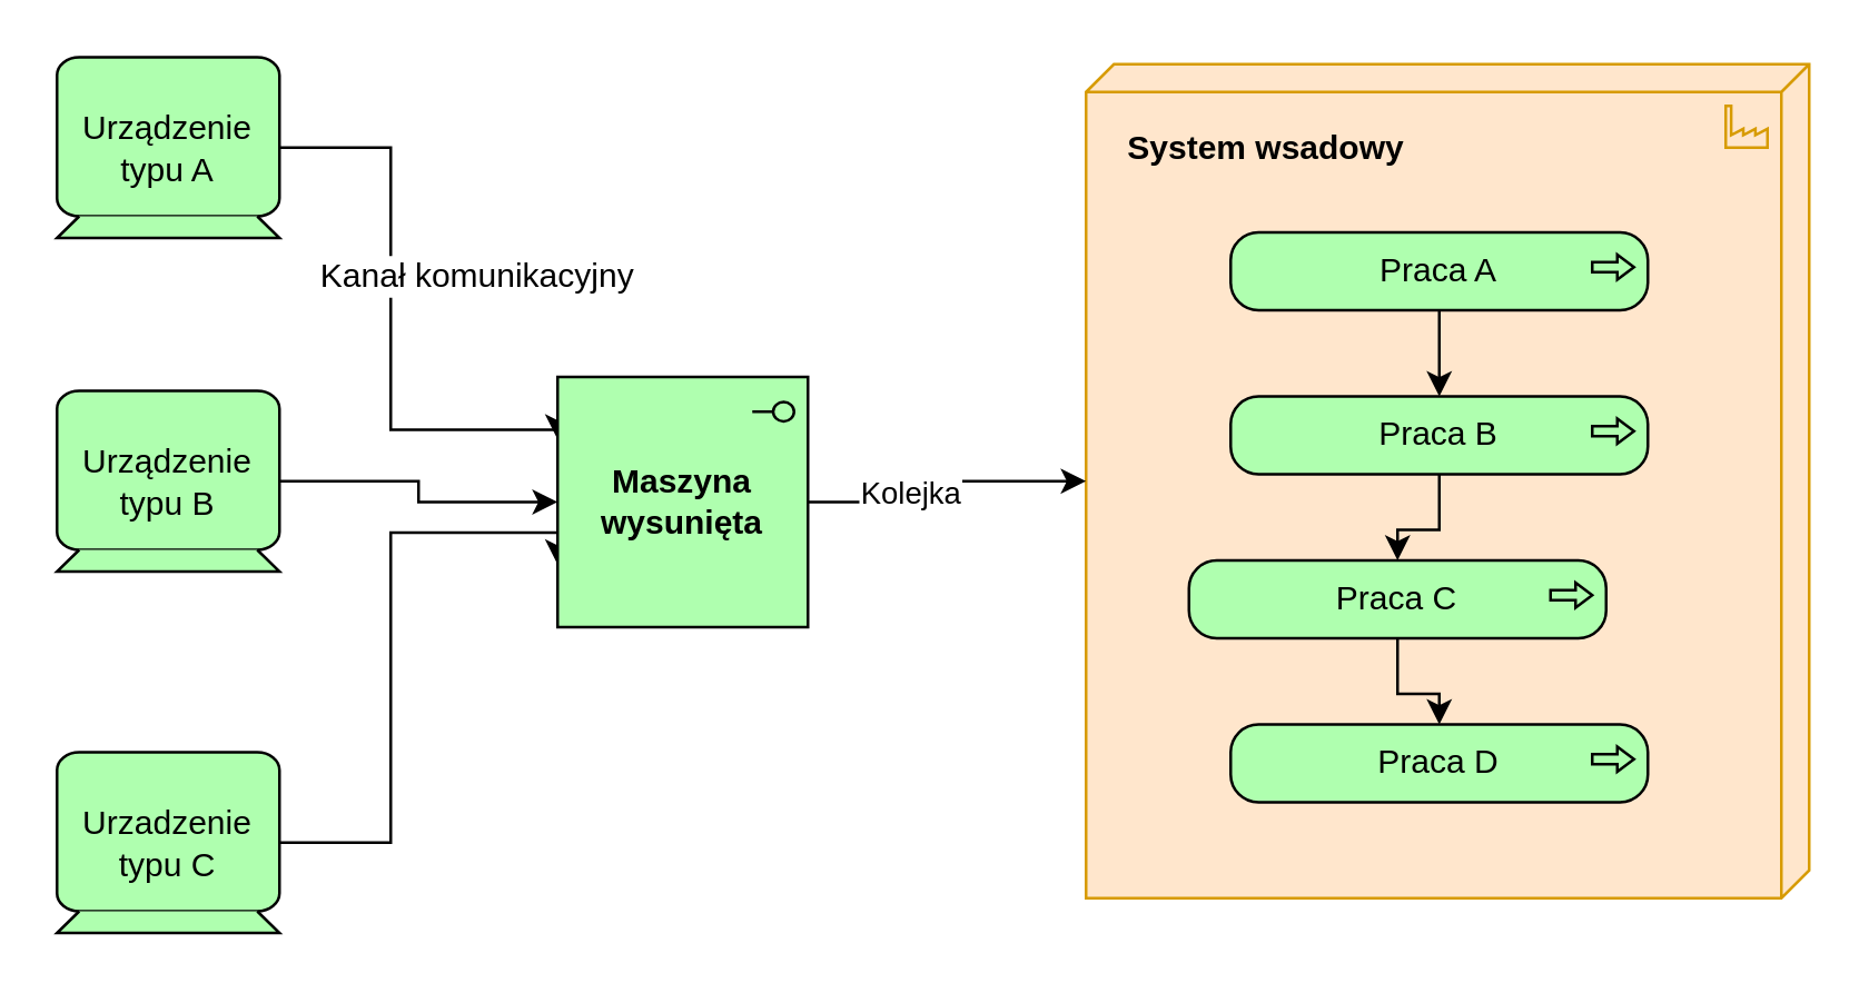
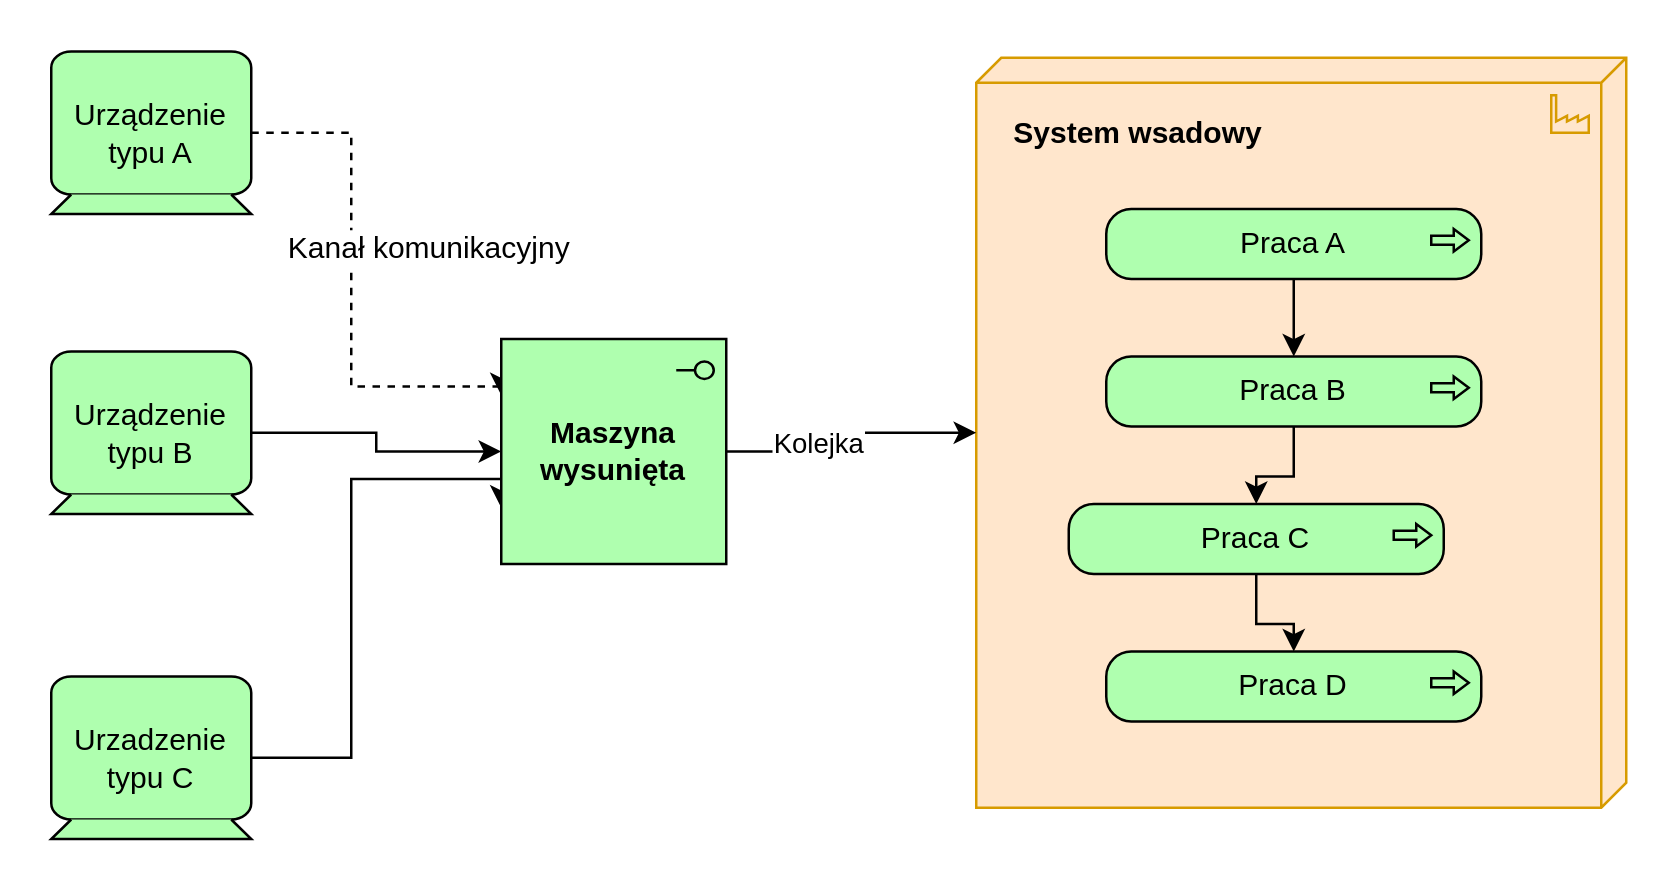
- <mxCell id="3" style="edgeStyle=orthogonalEdgeStyle;rounded=0;orthogonalLoop=1;jettySize=auto;html=1;entryX=0;entryY=0.25;entryDx=0;entryDy=0;entryPerimeter=0;" edge="1" parent="1" source="5" target="11"><mxGeometry relative="1" as="geometry"><Array as="points"><mxPoint x="140" y="53" /><mxPoint x="140" y="154" /></Array></mxGeometry></mxCell>
+ <mxCell id="3" style="edgeStyle=orthogonalEdgeStyle;rounded=0;orthogonalLoop=1;jettySize=auto;html=1;entryX=0;entryY=0.25;entryDx=0;entryDy=0;entryPerimeter=0;dashed=1;" edge="1" parent="1" source="5" target="11"><mxGeometry relative="1" as="geometry"><Array as="points"><mxPoint x="140" y="53" /><mxPoint x="140" y="154" /></Array></mxGeometry></mxCell>
